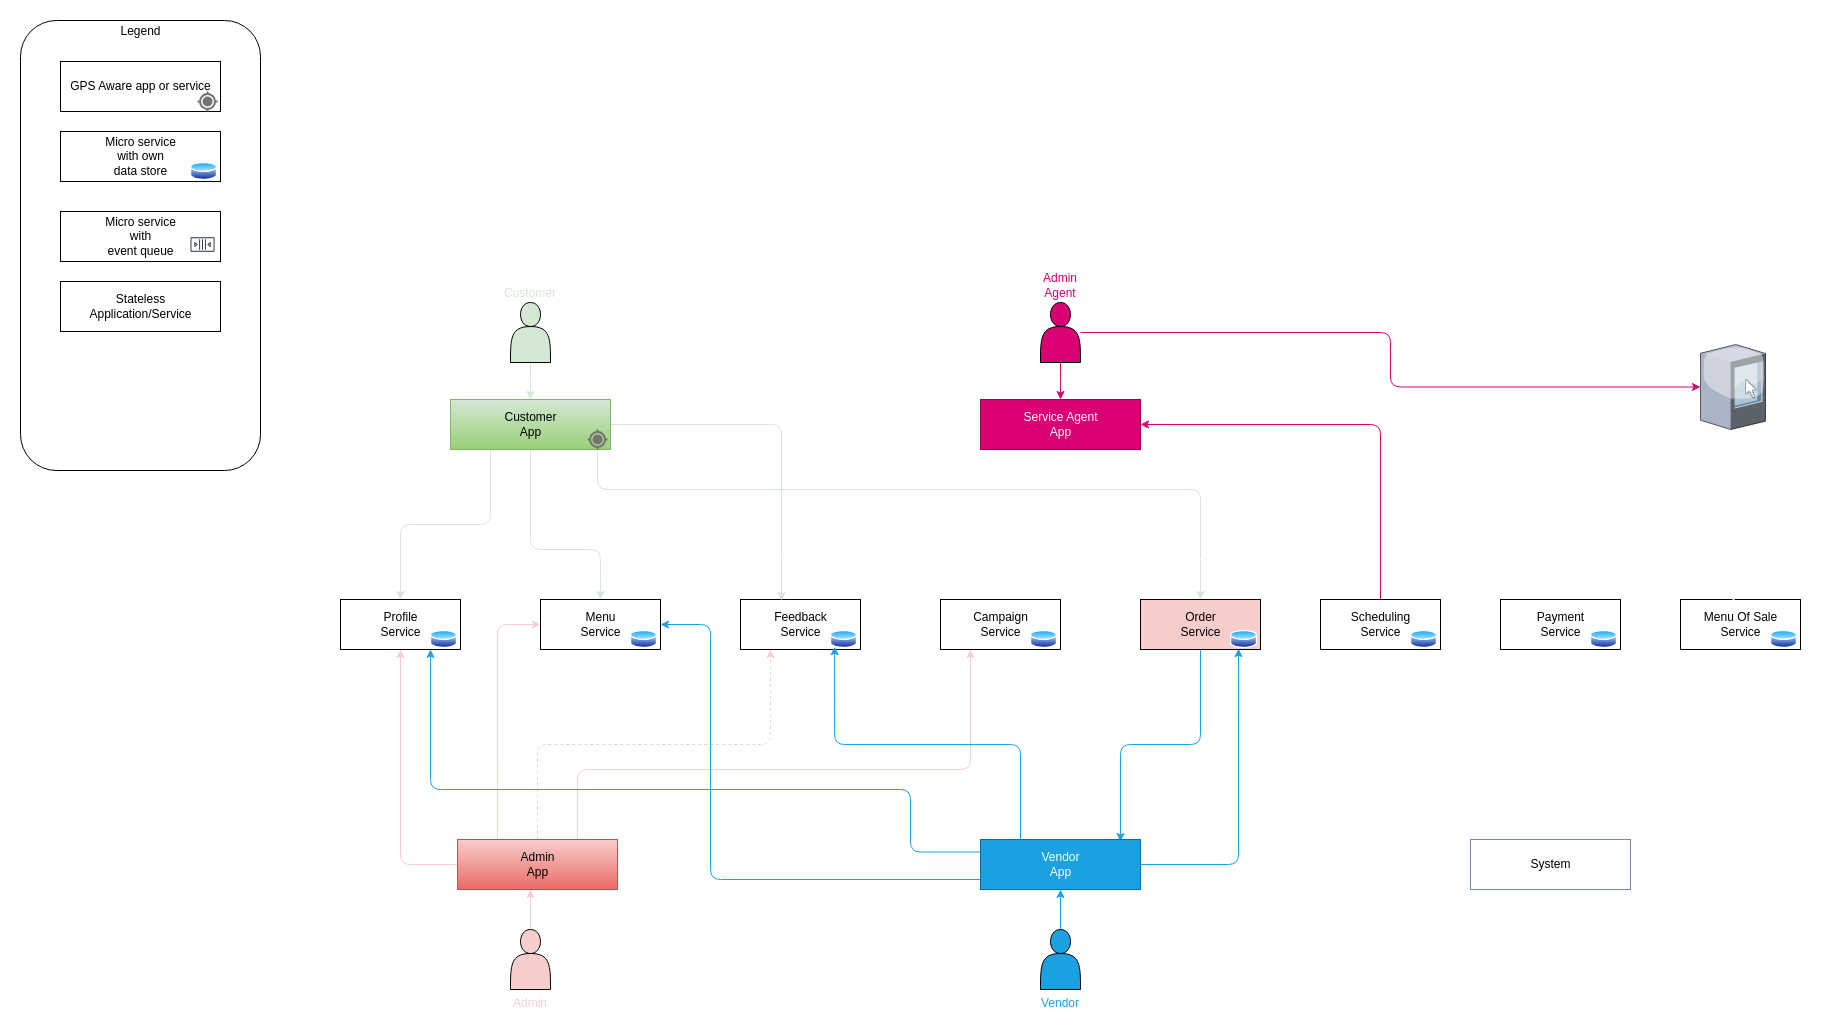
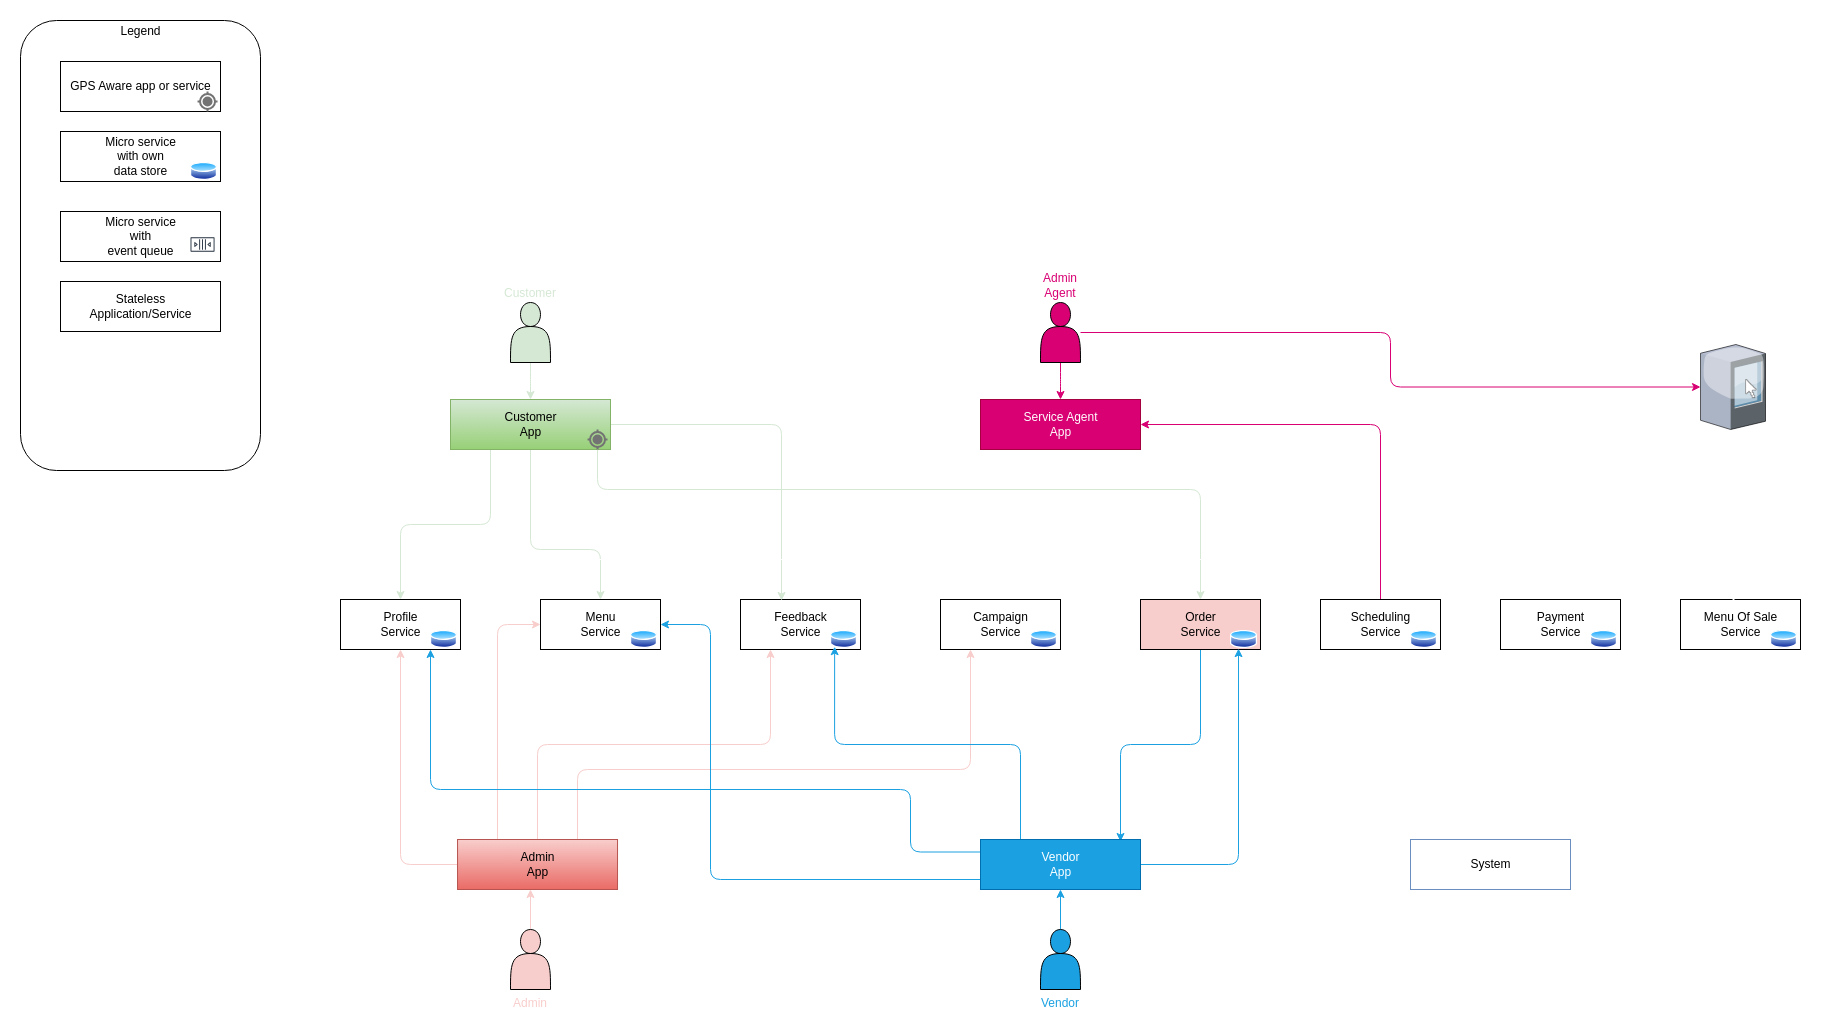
- <mxCell id="21" style="edgeStyle=orthogonalEdgeStyle;rounded=1;orthogonalLoop=1;jettySize=auto;html=1;exitX=0.5;exitY=0;exitDx=0;exitDy=0;entryX=0.25;entryY=1;entryDx=0;entryDy=0;startArrow=none;startFill=0;endArrow=classic;endFill=1;fontColor=#000000;strokeColor=#F8CECC;dashed=1;" edge="1" parent="1" source="23" target="7"><mxGeometry relative="1" as="geometry" /></mxCell>
+ <mxCell id="21" style="edgeStyle=orthogonalEdgeStyle;rounded=1;orthogonalLoop=1;jettySize=auto;html=1;exitX=0.5;exitY=0;exitDx=0;exitDy=0;entryX=0.25;entryY=1;entryDx=0;entryDy=0;startArrow=none;startFill=0;endArrow=classic;endFill=1;fontColor=#000000;strokeColor=#F8CECC;" edge="1" parent="1" source="23" target="7"><mxGeometry relative="1" as="geometry" /></mxCell>
- <mxCell id="65" value="System" style="html=1;dashed=0;whitespace=wrap;strokeColor=#6c8ebf;fontColor=#000000;fillColor=#FFFFFF;" vertex="1" parent="1"><mxGeometry x="1470" y="839" width="160" height="50" as="geometry" /></mxCell>
+ <mxCell id="65" value="System" style="html=1;dashed=0;whitespace=wrap;strokeColor=#6c8ebf;fontColor=#000000;fillColor=#FFFFFF;" vertex="1" parent="1"><mxGeometry x="1410" y="839" width="160" height="50" as="geometry" /></mxCell>
